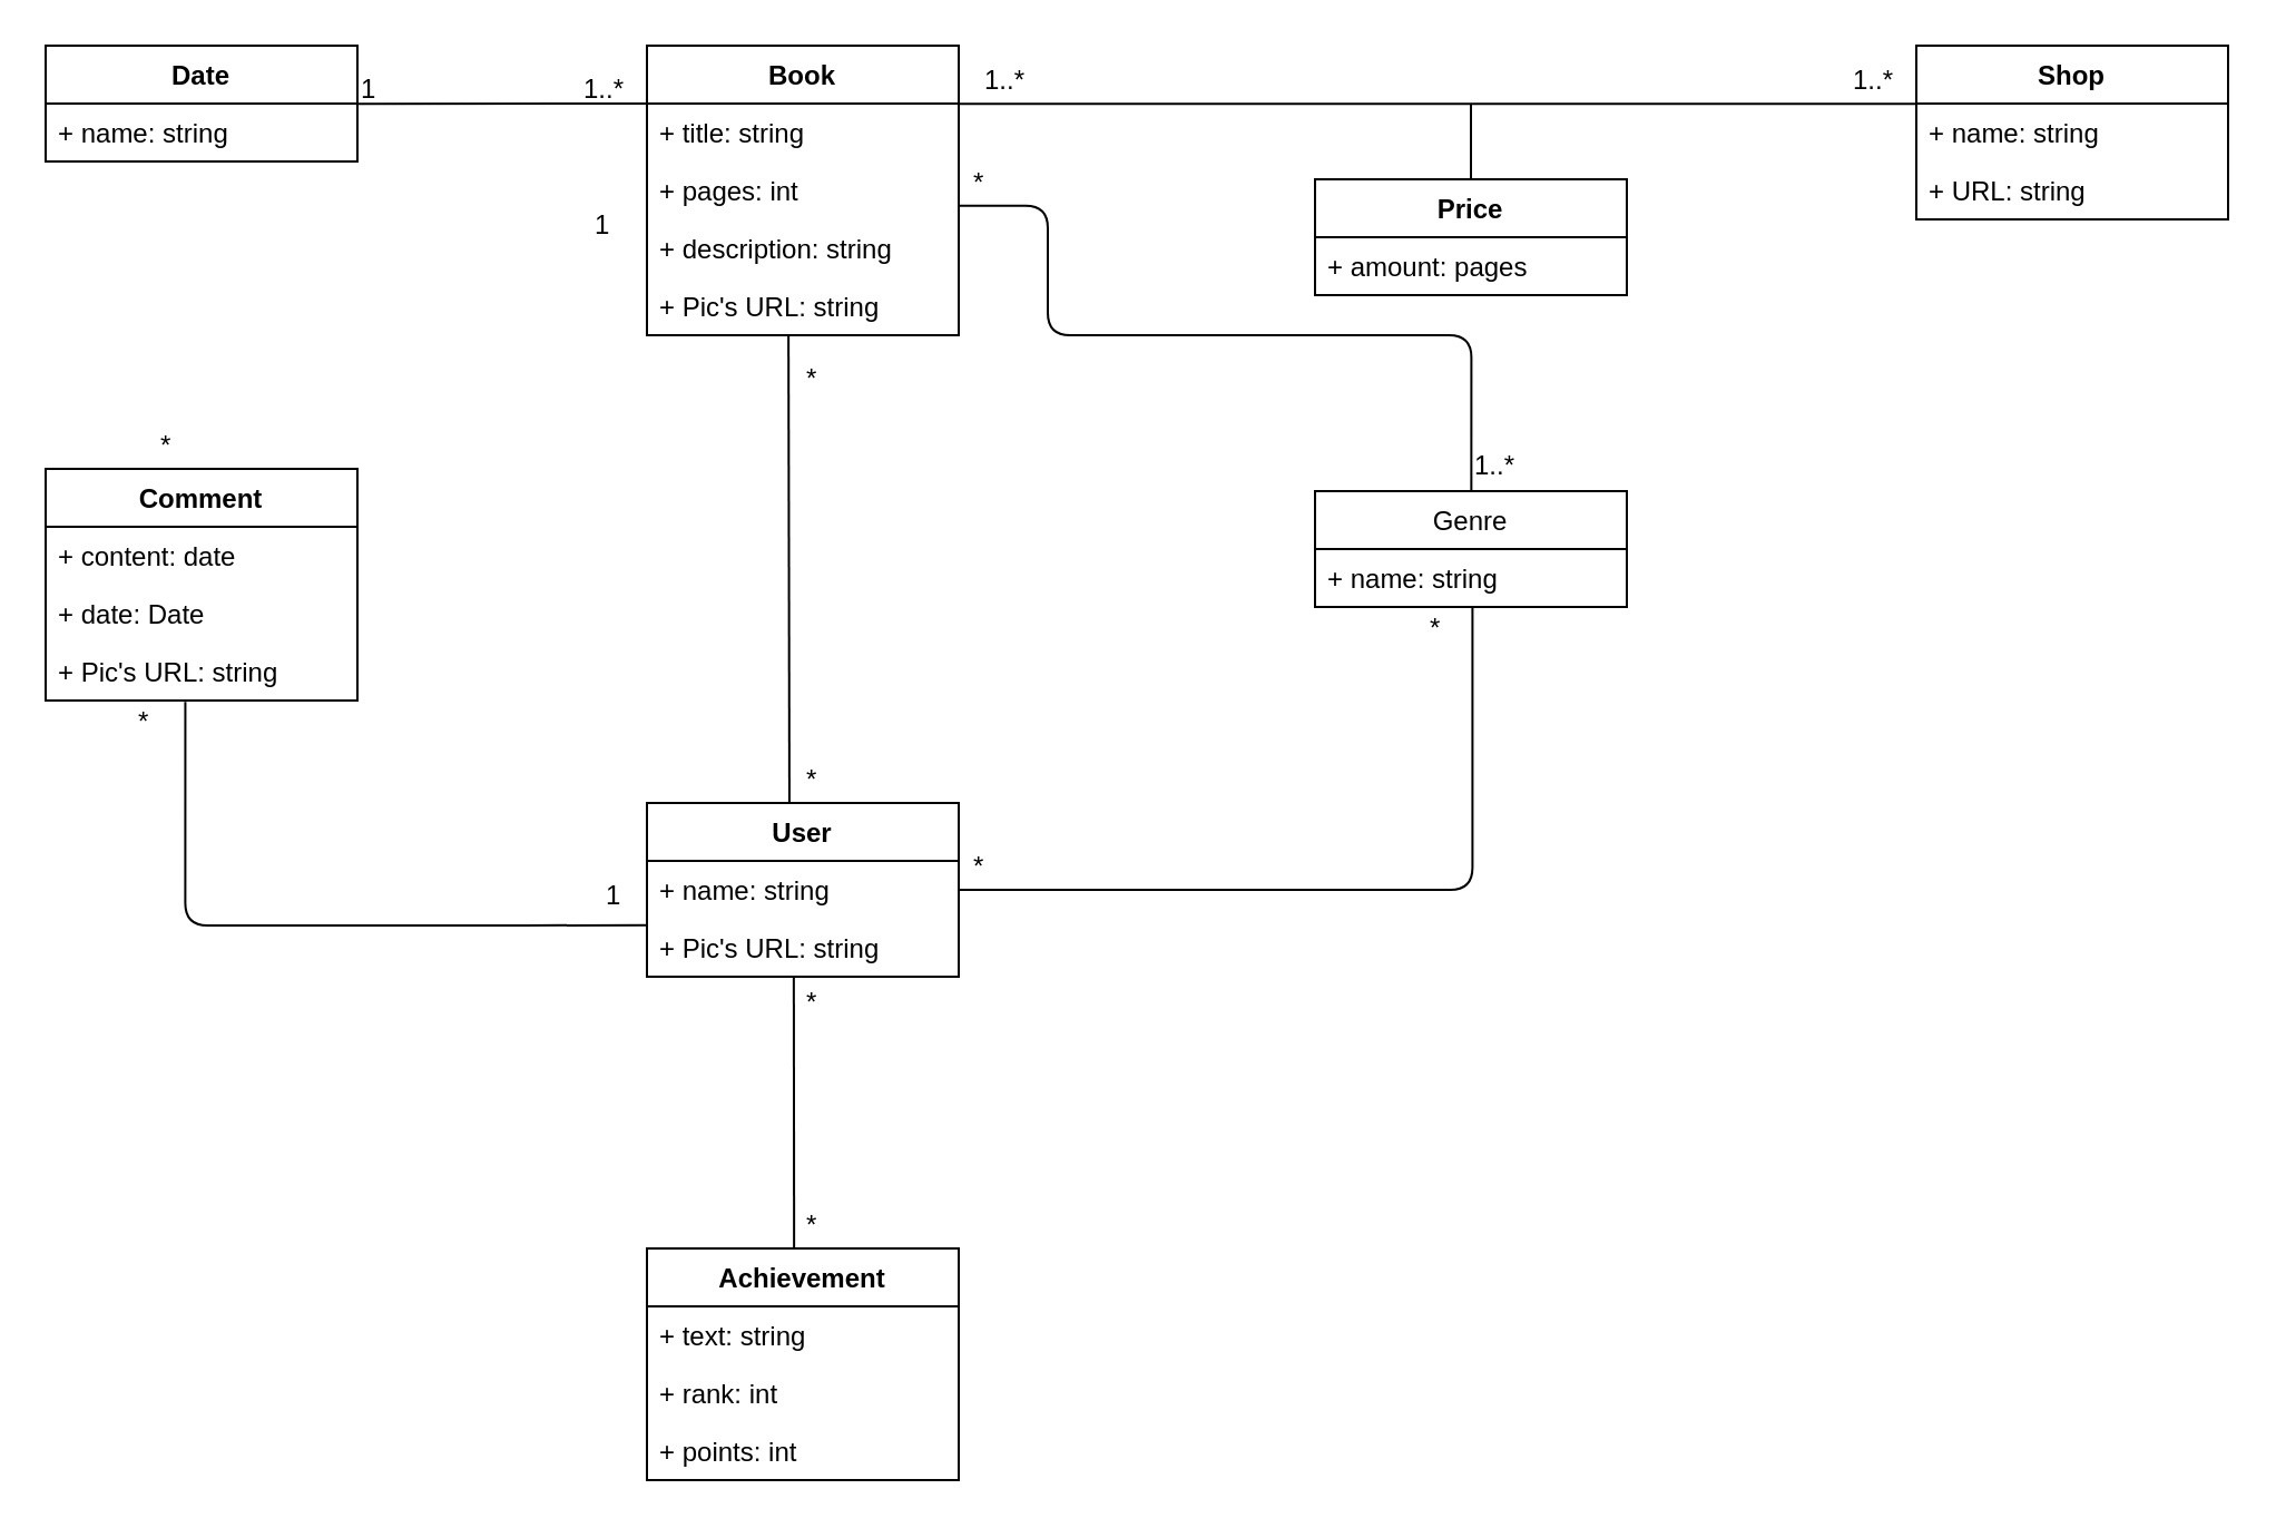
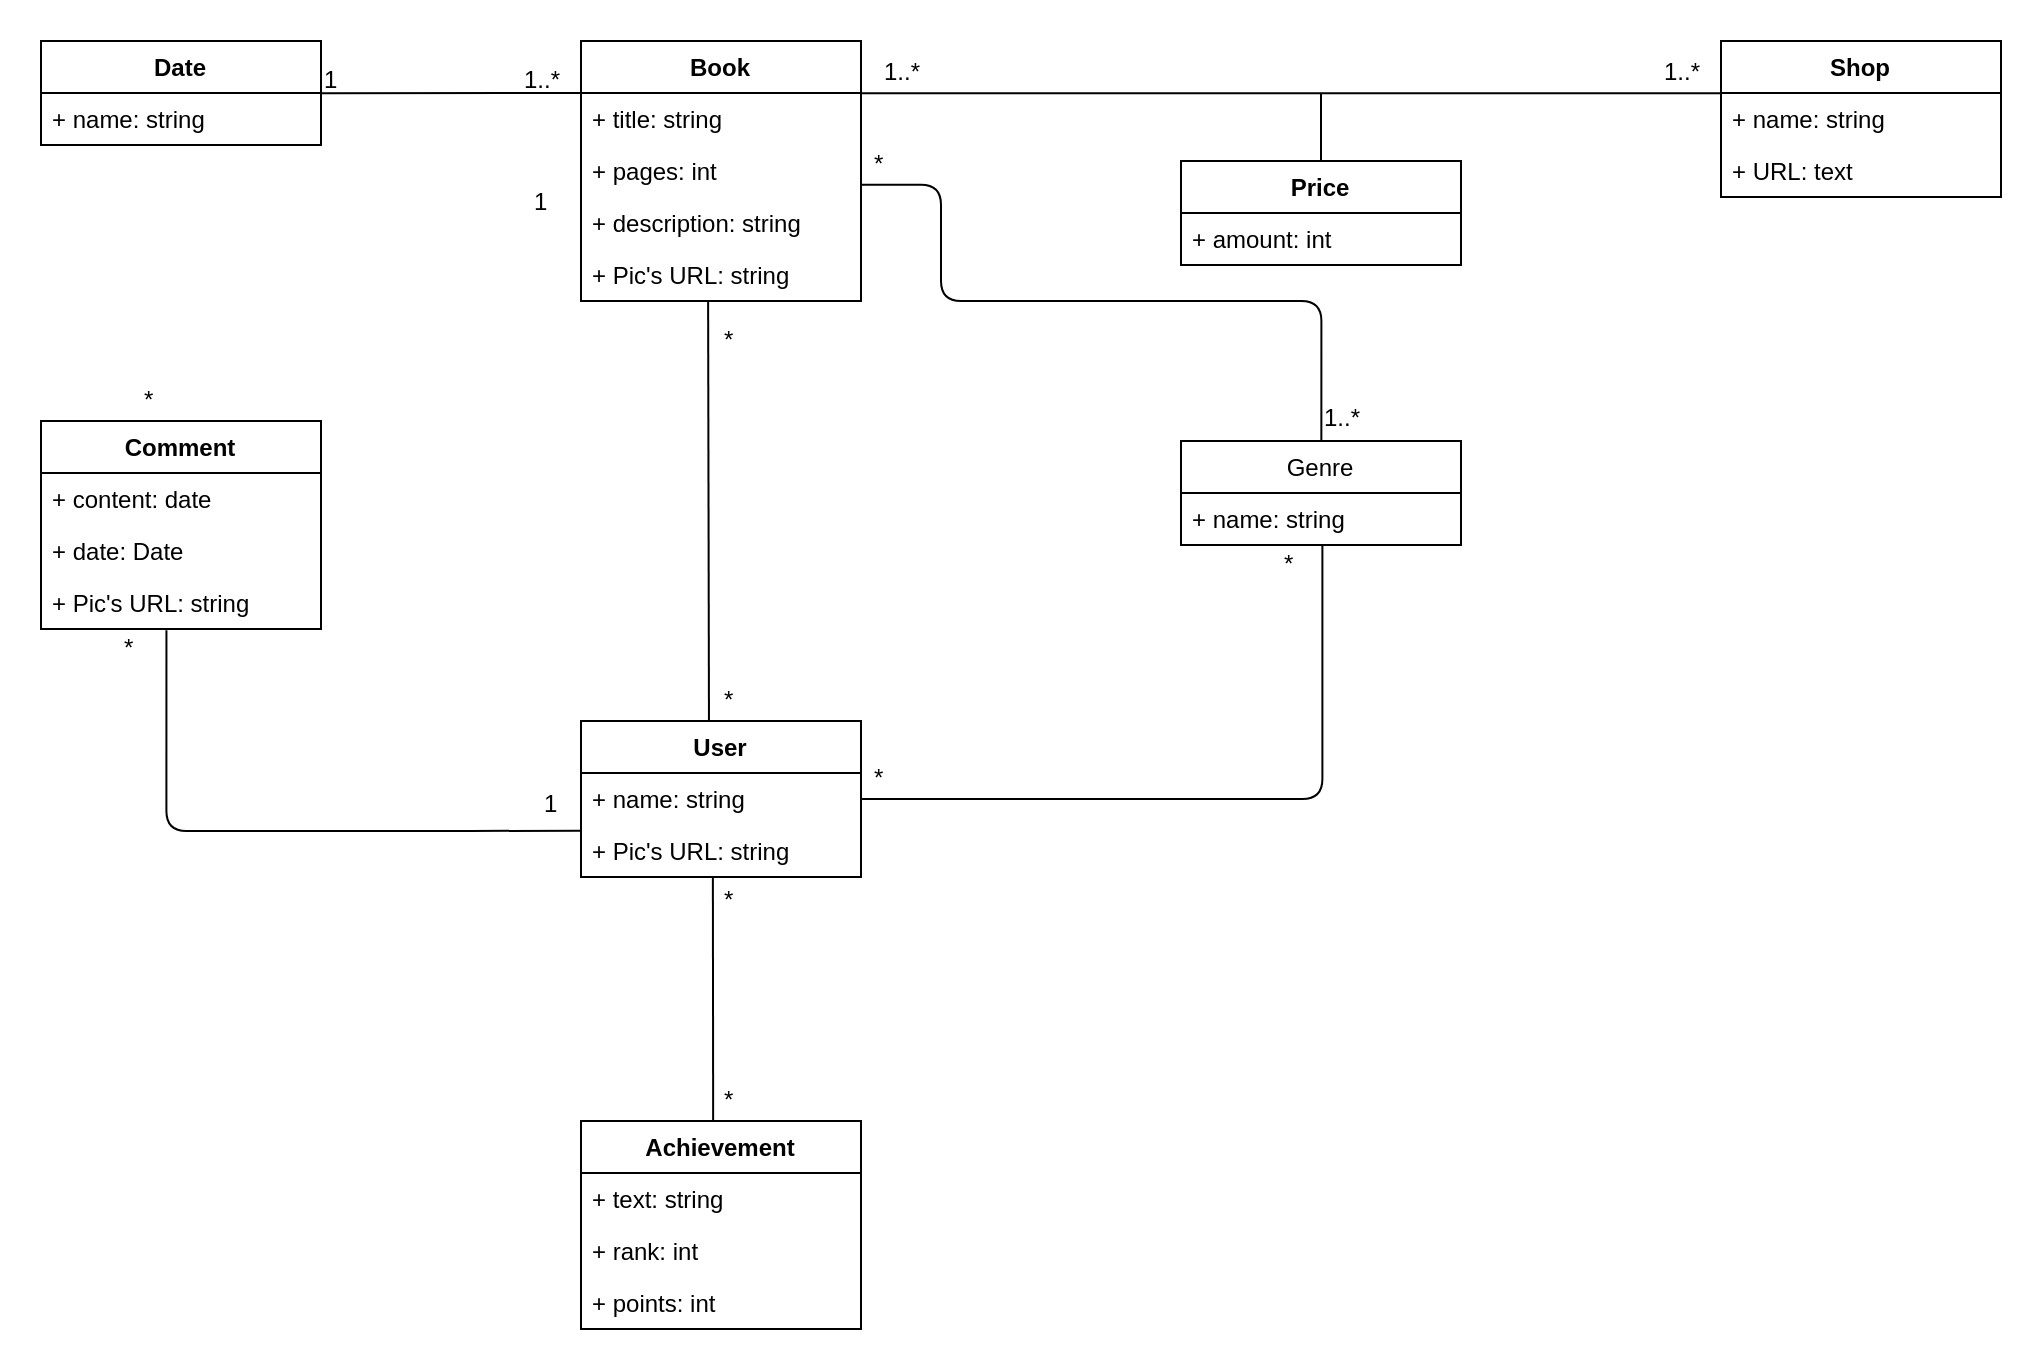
- <mxCell id="18" value="+ URL: string" style="text;strokeColor=none;fillColor=none;align=left;verticalAlign=top;spacingLeft=4;spacingRight=4;overflow=hidden;rotatable=0;points=[[0,0.5],[1,0.5]];portConstraint=eastwest;" vertex="1" parent="16"><mxGeometry y="52" width="140" height="26" as="geometry" /></mxCell>
+ <mxCell id="18" value="+ URL: text" style="text;strokeColor=none;fillColor=none;align=left;verticalAlign=top;spacingLeft=4;spacingRight=4;overflow=hidden;rotatable=0;points=[[0,0.5],[1,0.5]];portConstraint=eastwest;" vertex="1" parent="16"><mxGeometry y="52" width="140" height="26" as="geometry" /></mxCell>
- <mxCell id="20" value="+ amount: pages" style="text;strokeColor=none;fillColor=none;align=left;verticalAlign=top;spacingLeft=4;spacingRight=4;overflow=hidden;rotatable=0;points=[[0,0.5],[1,0.5]];portConstraint=eastwest;" vertex="1" parent="19"><mxGeometry y="26" width="140" height="26" as="geometry" /></mxCell>
+ <mxCell id="20" value="+ amount: int" style="text;strokeColor=none;fillColor=none;align=left;verticalAlign=top;spacingLeft=4;spacingRight=4;overflow=hidden;rotatable=0;points=[[0,0.5],[1,0.5]];portConstraint=eastwest;" vertex="1" parent="19"><mxGeometry y="26" width="140" height="26" as="geometry" /></mxCell>
